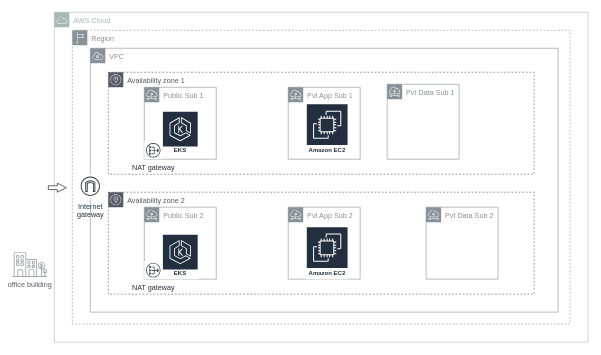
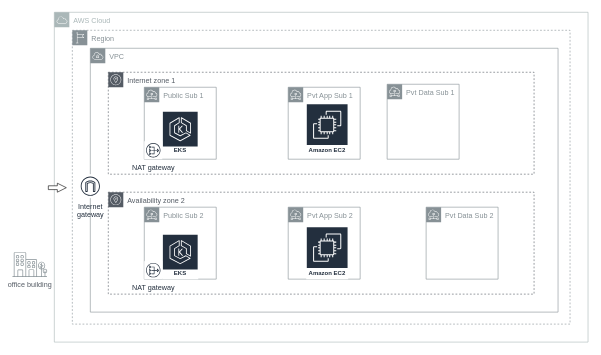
- <mxCell id="5" value="Availability zone 1" style="sketch=0;outlineConnect=0;gradientColor=none;html=1;whiteSpace=wrap;fontSize=12;fontStyle=0;shape=mxgraph.aws4.group;grIcon=mxgraph.aws4.group_availability_zone;strokeColor=#545B64;fillColor=none;verticalAlign=top;align=left;spacingLeft=30;fontColor=#545B64;dashed=1;" vertex="1" parent="1"><mxGeometry x="180" y="120" width="710" height="170" as="geometry" /></mxCell>
+ <mxCell id="5" value="Internet zone 1" style="sketch=0;outlineConnect=0;gradientColor=none;html=1;whiteSpace=wrap;fontSize=12;fontStyle=0;shape=mxgraph.aws4.group;grIcon=mxgraph.aws4.group_availability_zone;strokeColor=#545B64;fillColor=none;verticalAlign=top;align=left;spacingLeft=30;fontColor=#545B64;dashed=1;" vertex="1" parent="1"><mxGeometry x="180" y="120" width="710" height="170" as="geometry" /></mxCell>
